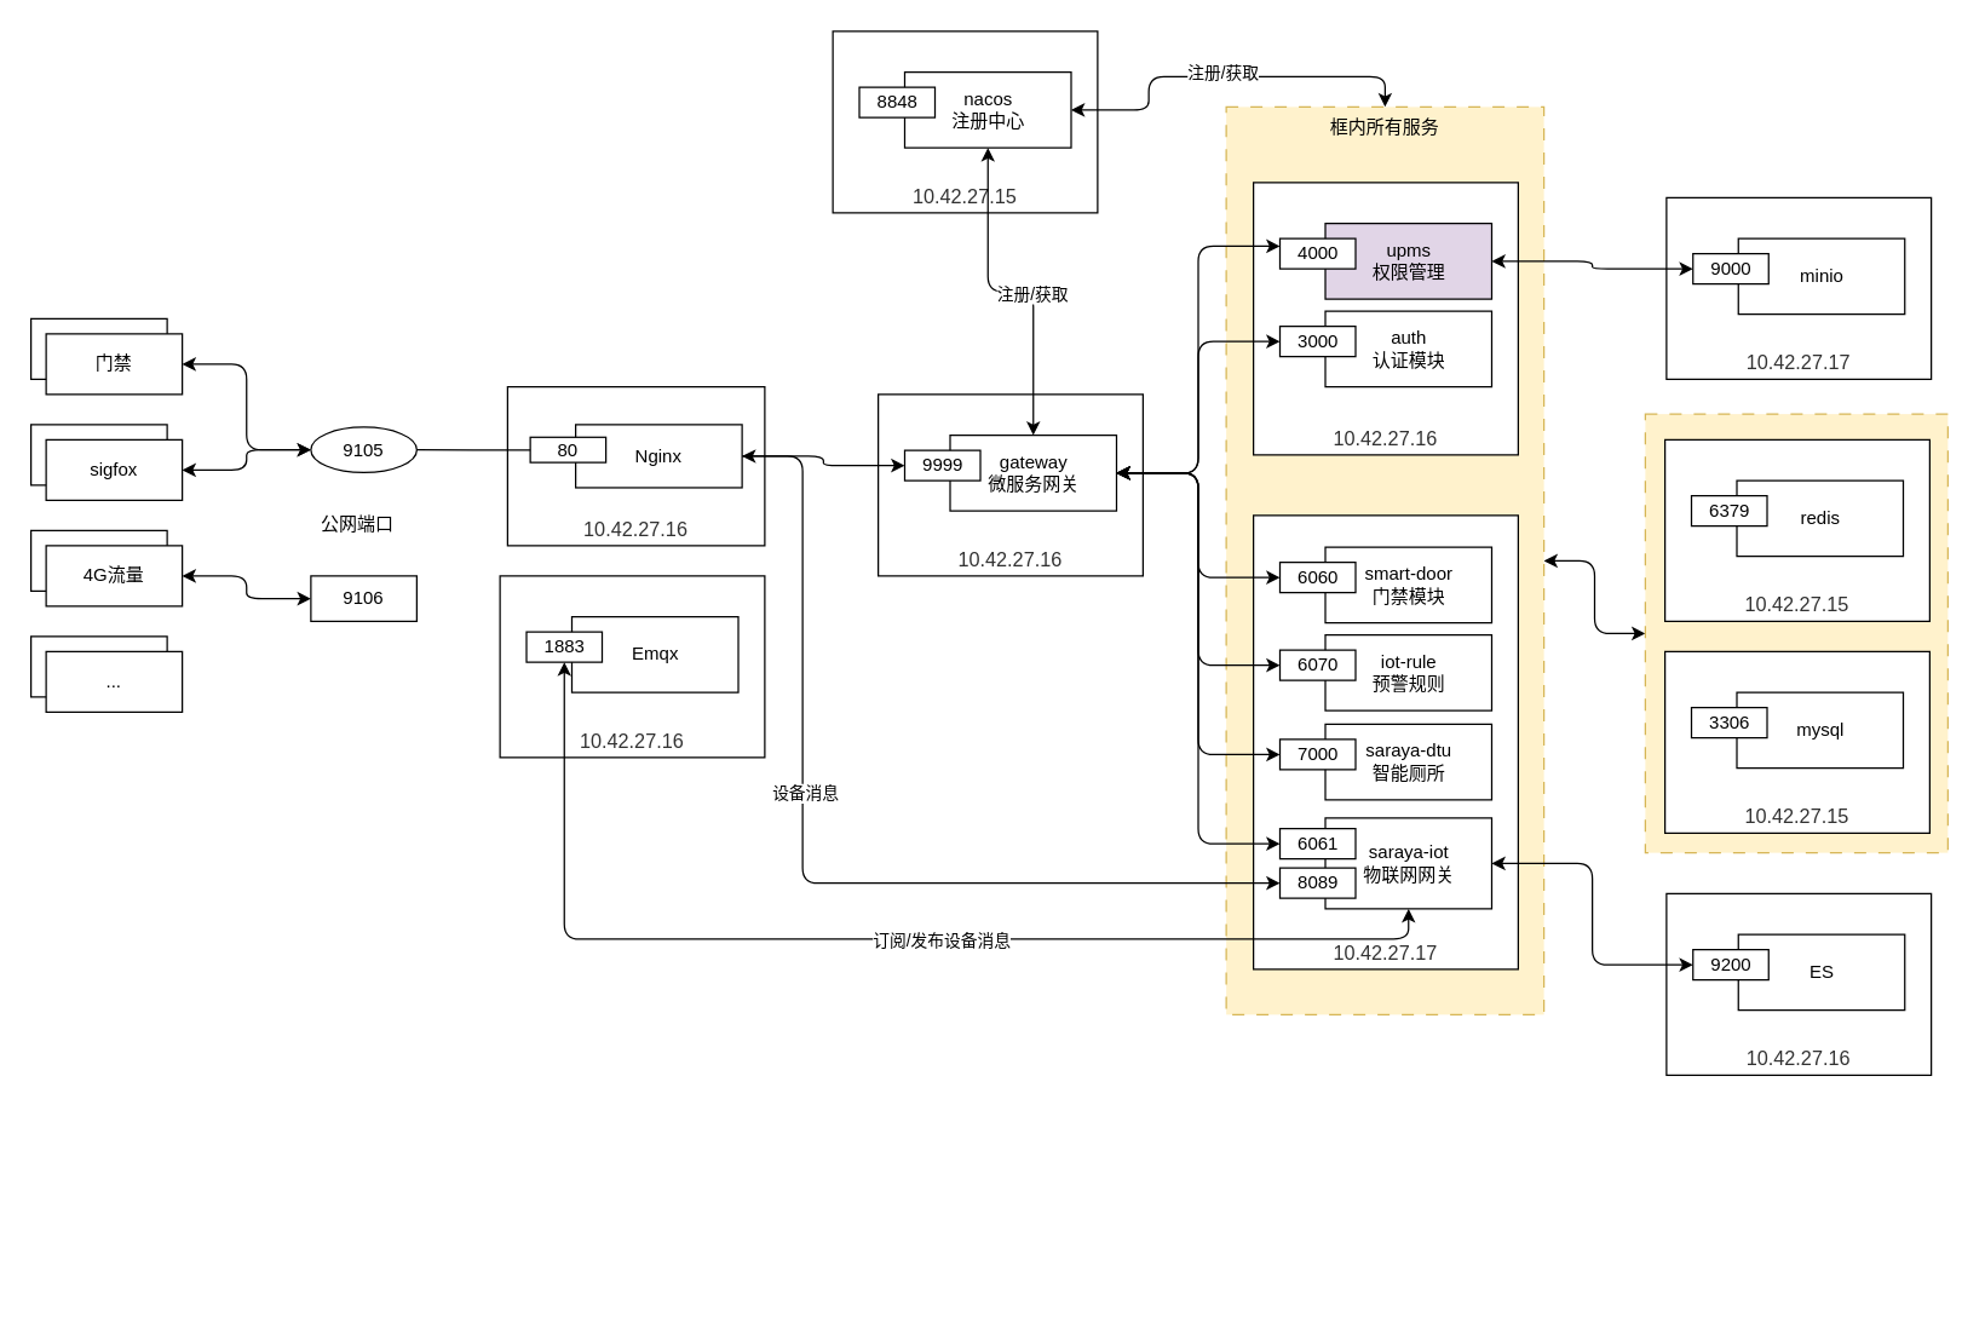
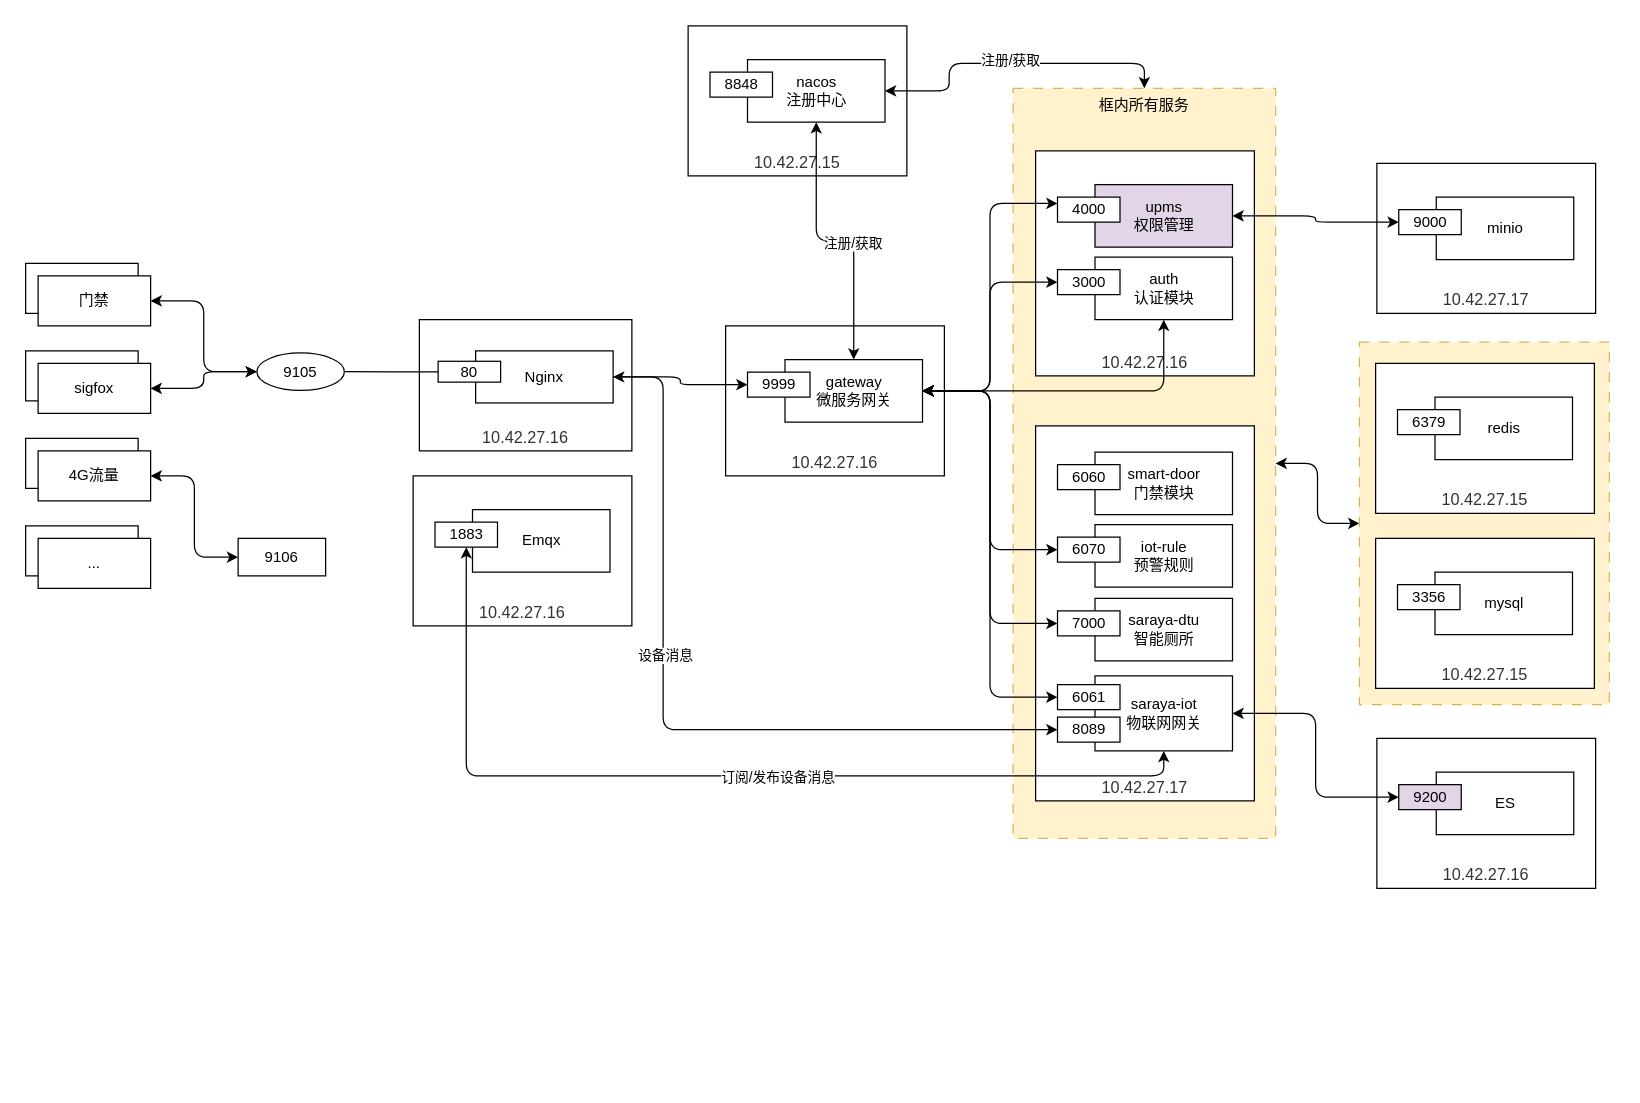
- <mxCell id="34" value="公网端口" style="text;html=1;align=center;verticalAlign=middle;whiteSpace=wrap;rounded=0;" vertex="1" parent="1"><mxGeometry x="206" y="331" width="60" height="30" as="geometry" /></mxCell>
- <mxCell id="80" style="edgeStyle=orthogonalEdgeStyle;rounded=1;orthogonalLoop=1;jettySize=auto;html=1;exitX=1;exitY=0.5;exitDx=0;exitDy=0;entryX=0;entryY=0.5;entryDx=0;entryDy=0;strokeColor=default;curved=0;startArrow=classic;startFill=1;" edge="1" parent="1" source="38" target="65"><mxGeometry relative="1" as="geometry" /></mxCell>
+ <mxCell id="80" style="edgeStyle=orthogonalEdgeStyle;rounded=1;orthogonalLoop=1;jettySize=auto;html=1;exitX=1;exitY=0.5;exitDx=0;exitDy=0;strokeColor=default;curved=0;startArrow=classic;startFill=1;" edge="1" parent="1" source="38" target="58"><mxGeometry relative="1" as="geometry" /></mxCell>
- <mxCell id="33" value="9106" style="rounded=0;whiteSpace=wrap;html=1;" vertex="1" parent="1"><mxGeometry x="205" y="380" width="70" height="30" as="geometry" /></mxCell>
+ <mxCell id="33" value="9106" style="rounded=0;whiteSpace=wrap;html=1;" vertex="1" parent="1"><mxGeometry x="190" y="430" width="70" height="30" as="geometry" /></mxCell>
- <mxCell id="105" value="3306" style="rounded=0;whiteSpace=wrap;html=1;" vertex="1" parent="103"><mxGeometry y="10" width="50" height="20" as="geometry" /></mxCell>
+ <mxCell id="105" value="3356" style="rounded=0;whiteSpace=wrap;html=1;" vertex="1" parent="103"><mxGeometry y="10" width="50" height="20" as="geometry" /></mxCell>
- <mxCell id="49" value="9200" style="rounded=0;whiteSpace=wrap;html=1;" vertex="1" parent="47"><mxGeometry y="10" width="50" height="20" as="geometry" /></mxCell>
+ <mxCell id="49" value="9200" style="rounded=0;whiteSpace=wrap;html=1;fillColor=#e1d5e7;" vertex="1" parent="47"><mxGeometry y="10" width="50" height="20" as="geometry" /></mxCell>
